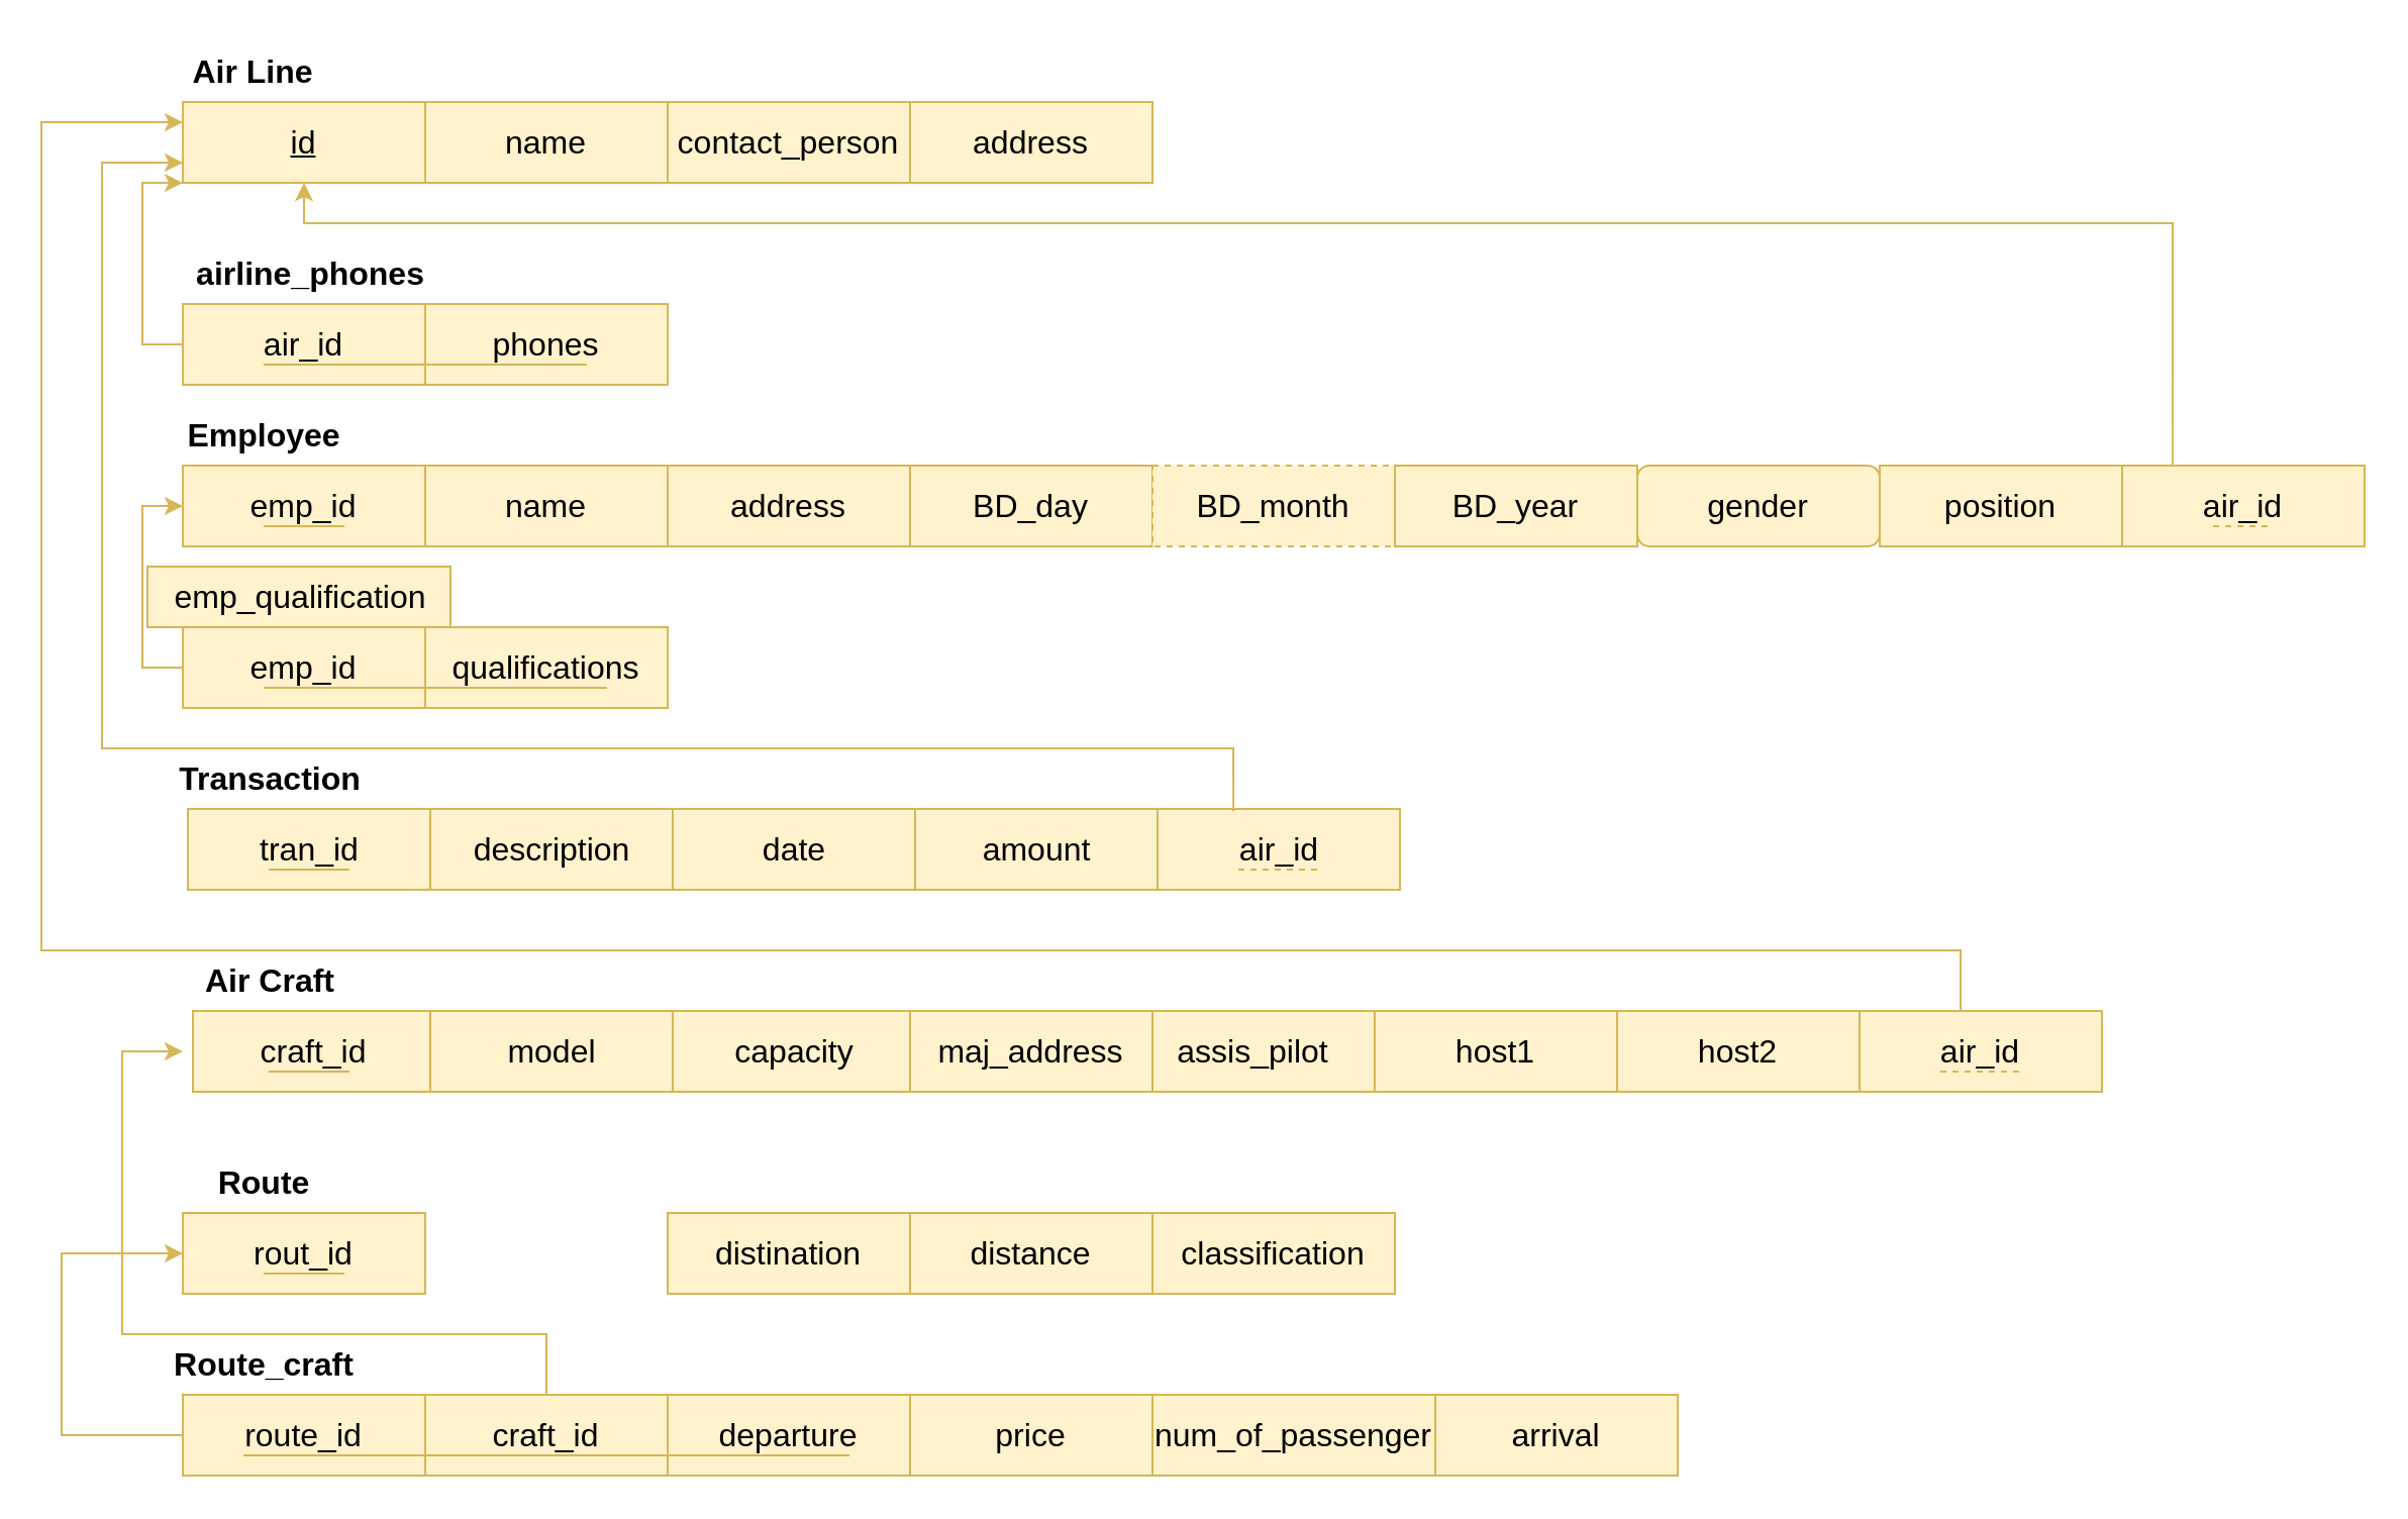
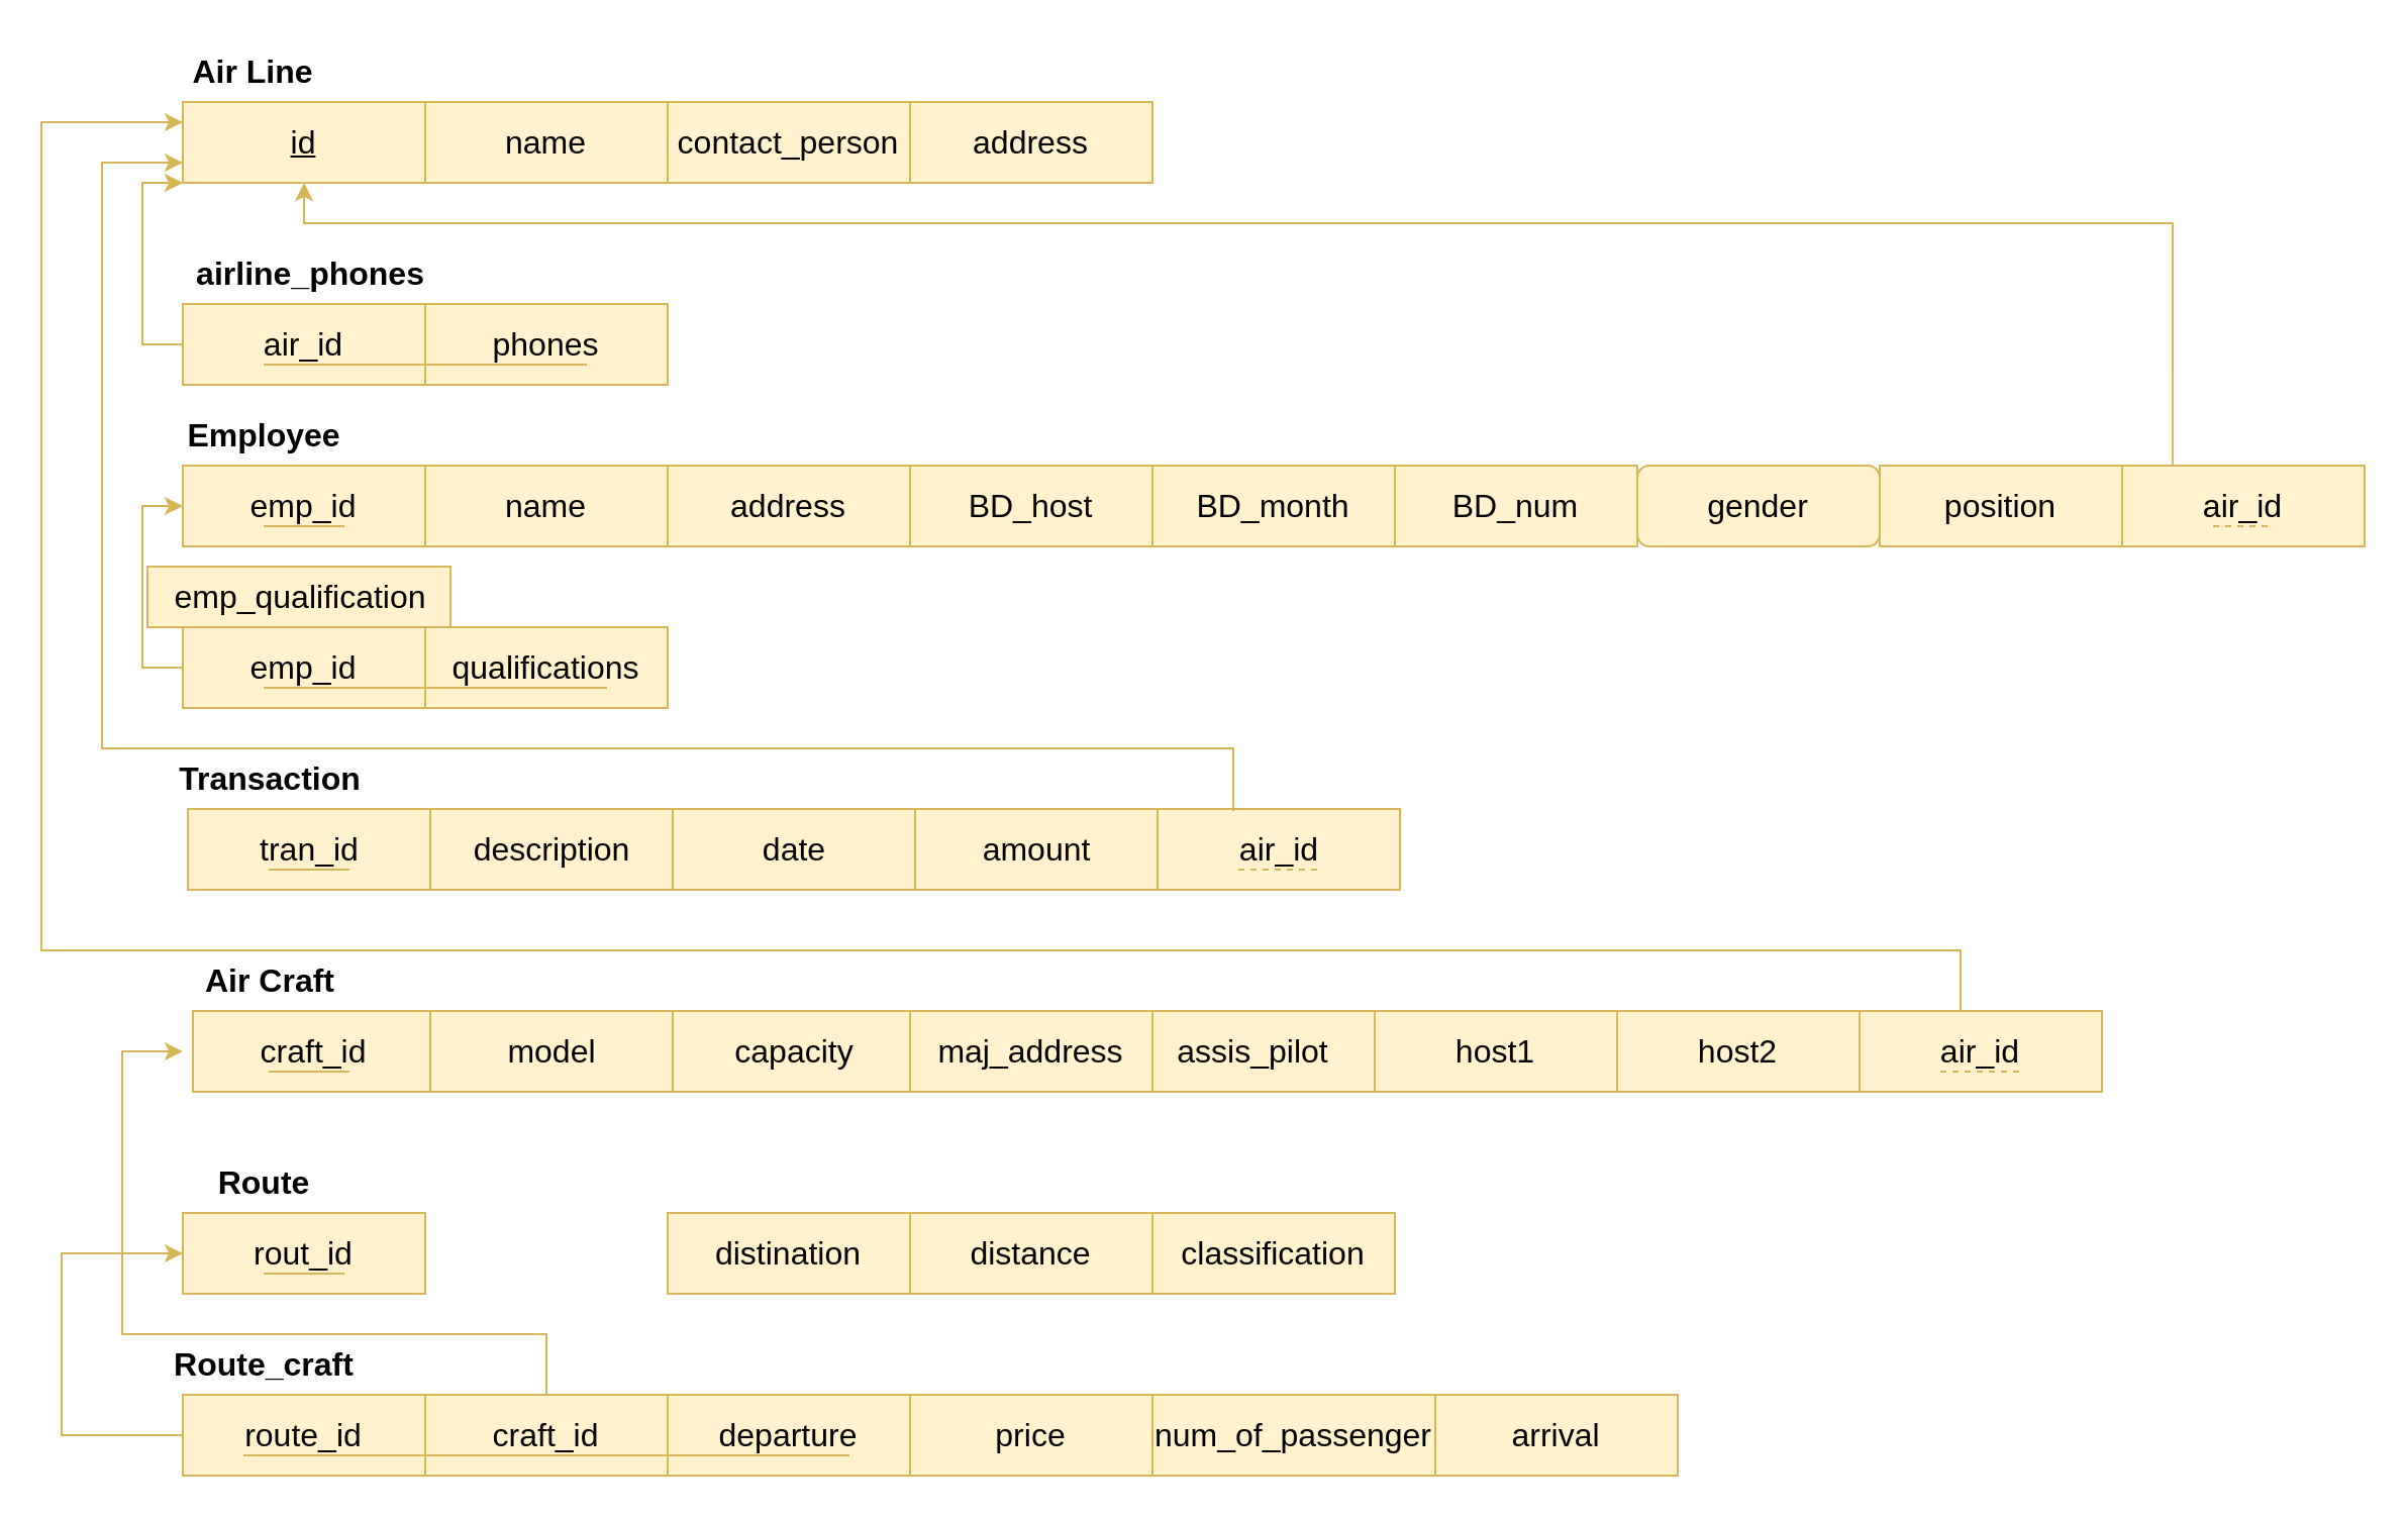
- <mxCell id="27" value="BD_day" style="rounded=0;whiteSpace=wrap;html=1;fillColor=#fff2cc;strokeColor=#d6b656;fontSize=16;" vertex="1" parent="1"><mxGeometry x="450" y="230" width="120" height="40" as="geometry" /></mxCell>
+ <mxCell id="27" value="BD_host" style="rounded=0;whiteSpace=wrap;html=1;fillColor=#fff2cc;strokeColor=#d6b656;fontSize=16;" vertex="1" parent="1"><mxGeometry x="450" y="230" width="120" height="40" as="geometry" /></mxCell>
- <mxCell id="29" value="BD_month" style="rounded=0;whiteSpace=wrap;html=1;fillColor=#fff2cc;strokeColor=#d6b656;fontSize=16;dashed=1;" vertex="1" parent="1"><mxGeometry x="570" y="230" width="120" height="40" as="geometry" /></mxCell>
+ <mxCell id="29" value="BD_month" style="rounded=0;whiteSpace=wrap;html=1;fillColor=#fff2cc;strokeColor=#d6b656;fontSize=16;" vertex="1" parent="1"><mxGeometry x="570" y="230" width="120" height="40" as="geometry" /></mxCell>
- <mxCell id="30" value="BD_year" style="rounded=0;whiteSpace=wrap;html=1;fillColor=#fff2cc;strokeColor=#d6b656;fontSize=16;" vertex="1" parent="1"><mxGeometry x="690" y="230" width="120" height="40" as="geometry" /></mxCell>
+ <mxCell id="30" value="BD_num" style="rounded=0;whiteSpace=wrap;html=1;fillColor=#fff2cc;strokeColor=#d6b656;fontSize=16;" vertex="1" parent="1"><mxGeometry x="690" y="230" width="120" height="40" as="geometry" /></mxCell>
